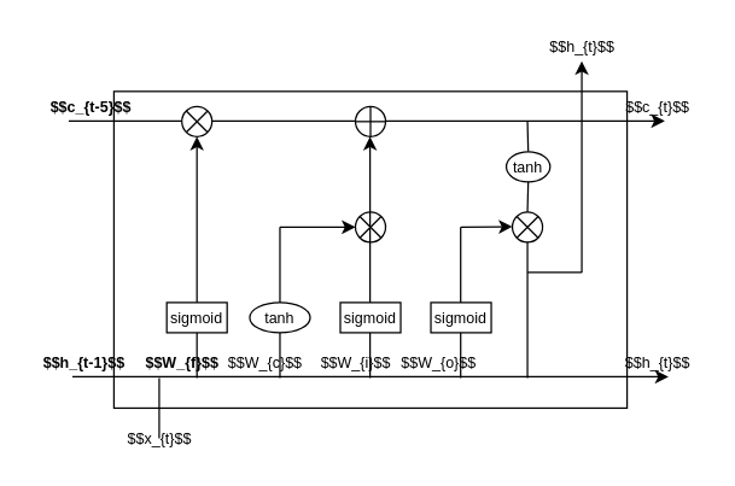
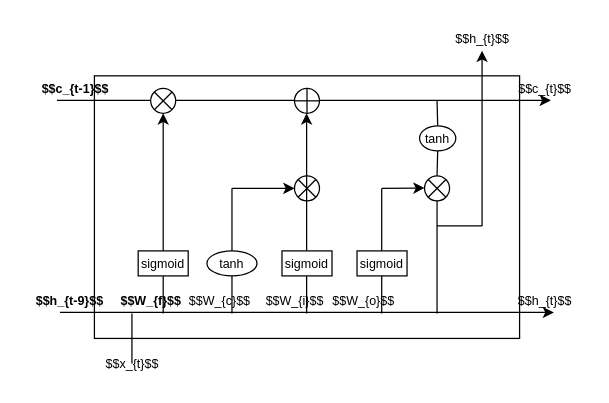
- <mxCell id="23" value="&lt;b&gt;$$c_{t-5}$$&lt;/b&gt;" style="text;html=1;strokeColor=none;fillColor=none;align=center;verticalAlign=middle;whiteSpace=wrap;rounded=0;fontSize=10;" vertex="1" parent="1"><mxGeometry x="30" y="55" width="60" height="30" as="geometry" /></mxCell>
+ <mxCell id="23" value="&lt;b&gt;$$c_{t-1}$$&lt;/b&gt;" style="text;html=1;strokeColor=none;fillColor=none;align=center;verticalAlign=middle;whiteSpace=wrap;rounded=0;fontSize=10;" vertex="1" parent="1"><mxGeometry x="30" y="55" width="60" height="30" as="geometry" /></mxCell>
- <mxCell id="24" value="&lt;b&gt;$$h_{t-1}$$&lt;/b&gt;" style="text;html=1;align=center;verticalAlign=middle;resizable=0;points=[];autosize=1;strokeColor=none;fillColor=none;fontSize=10;" vertex="1" parent="1"><mxGeometry x="20" y="230" width="70" height="20" as="geometry" /></mxCell>
+ <mxCell id="24" value="&lt;b&gt;$$h_{t-9}$$&lt;/b&gt;" style="text;html=1;align=center;verticalAlign=middle;resizable=0;points=[];autosize=1;strokeColor=none;fillColor=none;fontSize=10;" vertex="1" parent="1"><mxGeometry x="20" y="230" width="70" height="20" as="geometry" /></mxCell>
